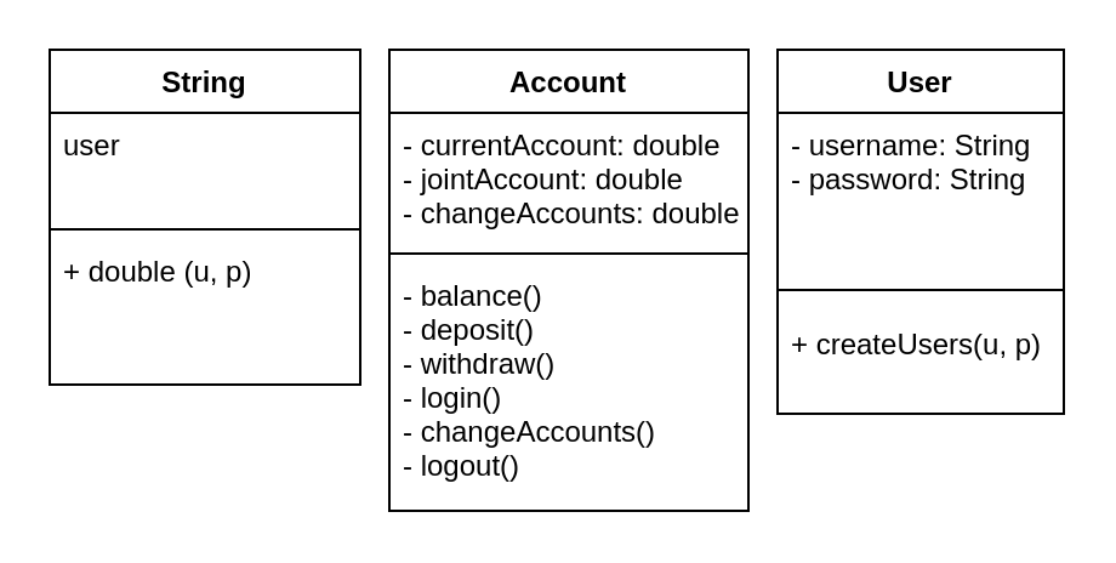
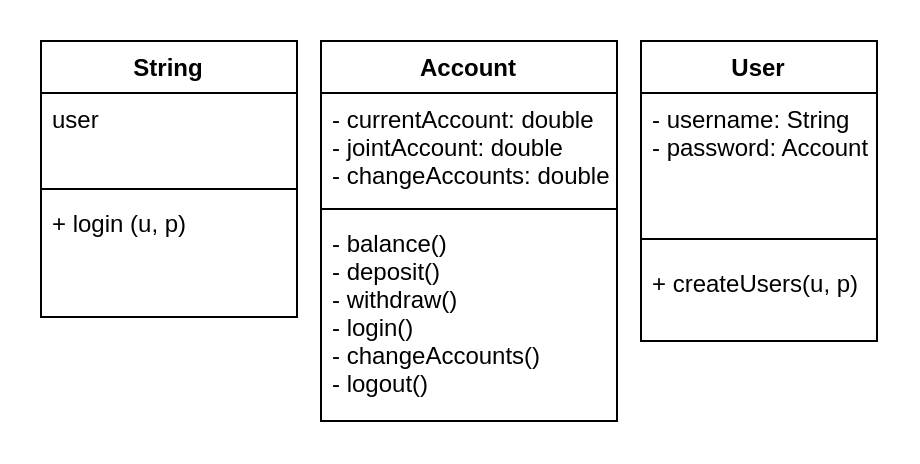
- <mxCell id="3" value="- username: String&#10;- password: String&#10; &#10;" style="text;strokeColor=none;fillColor=none;align=left;verticalAlign=top;spacingLeft=4;spacingRight=4;overflow=hidden;rotatable=0;points=[[0,0.5],[1,0.5]];portConstraint=eastwest;" vertex="1" parent="2"><mxGeometry y="26" width="118" height="64" as="geometry" /></mxCell>
+ <mxCell id="3" value="- username: String&#10;- password: Account&#10; &#10;" style="text;strokeColor=none;fillColor=none;align=left;verticalAlign=top;spacingLeft=4;spacingRight=4;overflow=hidden;rotatable=0;points=[[0,0.5],[1,0.5]];portConstraint=eastwest;" vertex="1" parent="2"><mxGeometry y="26" width="118" height="64" as="geometry" /></mxCell>
- <mxCell id="9" value="+ double (u, p)&#10;&#10;" style="text;strokeColor=none;fillColor=none;align=left;verticalAlign=top;spacingLeft=4;spacingRight=4;overflow=hidden;rotatable=0;points=[[0,0.5],[1,0.5]];portConstraint=eastwest;" vertex="1" parent="6"><mxGeometry y="78" width="128" height="60" as="geometry" /></mxCell>
+ <mxCell id="9" value="+ login (u, p)&#10;&#10;" style="text;strokeColor=none;fillColor=none;align=left;verticalAlign=top;spacingLeft=4;spacingRight=4;overflow=hidden;rotatable=0;points=[[0,0.5],[1,0.5]];portConstraint=eastwest;" vertex="1" parent="6"><mxGeometry y="78" width="128" height="60" as="geometry" /></mxCell>
